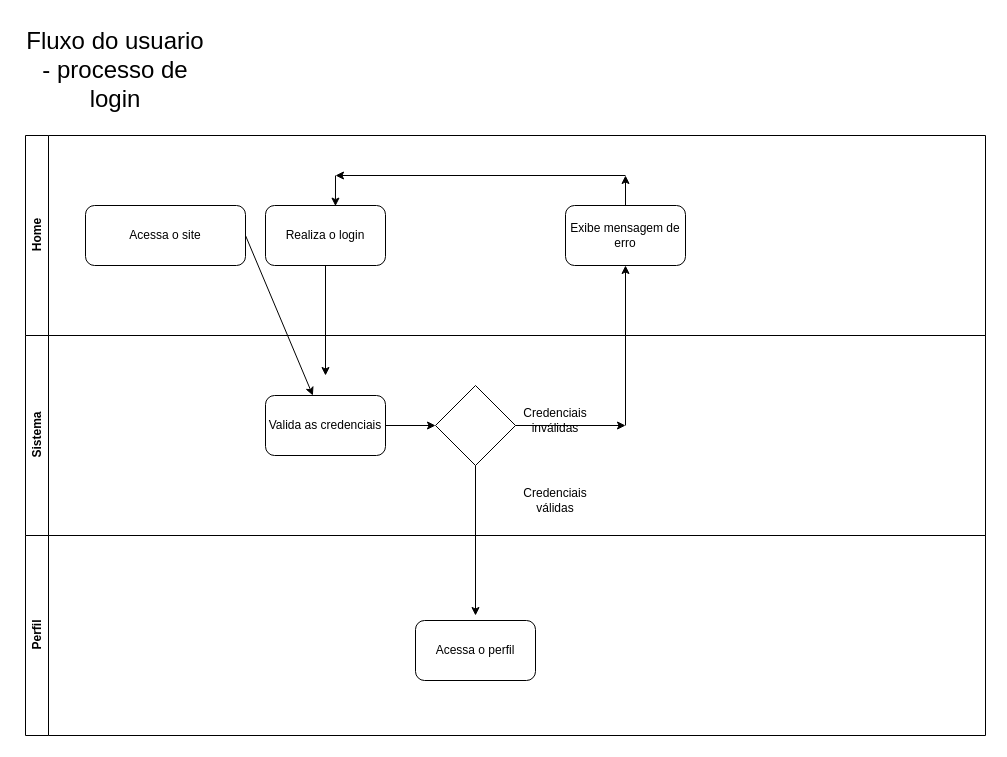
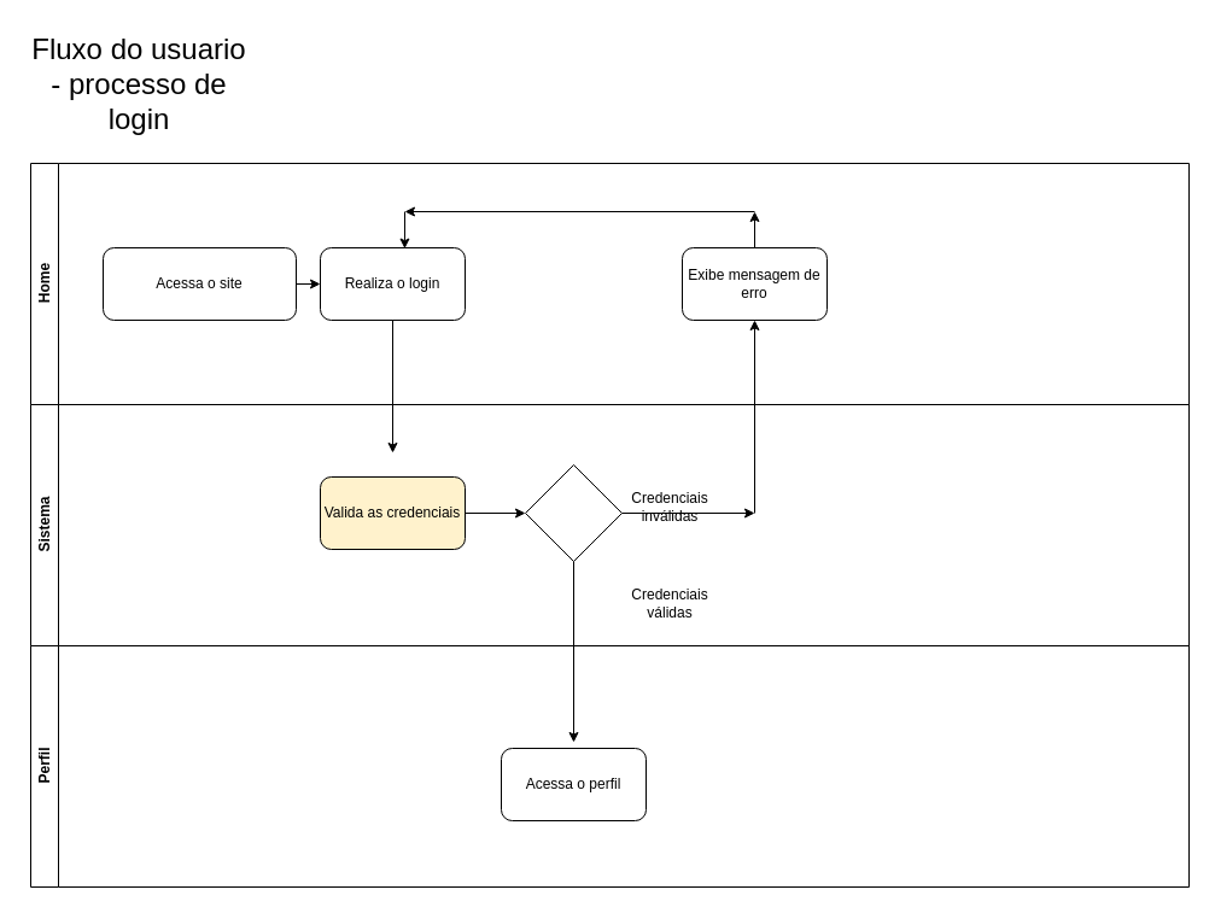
- <mxCell id="5" value="" style="endArrow=classic;html=1;rounded=0;exitX=1;exitY=0.5;exitDx=0;exitDy=0;" edge="1" parent="2" source="3" target="8"><mxGeometry width="50" height="50" relative="1" as="geometry"><mxPoint x="350" y="190" as="sourcePoint" /><mxPoint x="400" y="140" as="targetPoint" /></mxGeometry></mxCell>
+ <mxCell id="5" value="" style="endArrow=classic;html=1;rounded=0;exitX=1;exitY=0.5;exitDx=0;exitDy=0;entryX=0;entryY=0.5;entryDx=0;entryDy=0;" edge="1" parent="2" source="3" target="4"><mxGeometry width="50" height="50" relative="1" as="geometry"><mxPoint x="350" y="190" as="sourcePoint" /><mxPoint x="400" y="140" as="targetPoint" /></mxGeometry></mxCell>
- <mxCell id="8" value="Valida as credenciais" style="rounded=1;whiteSpace=wrap;html=1;" vertex="1" parent="7"><mxGeometry x="240" y="60" width="120" height="60" as="geometry" /></mxCell>
+ <mxCell id="8" value="Valida as credenciais" style="rounded=1;whiteSpace=wrap;html=1;fillColor=#fff2cc;" vertex="1" parent="7"><mxGeometry x="240" y="60" width="120" height="60" as="geometry" /></mxCell>
